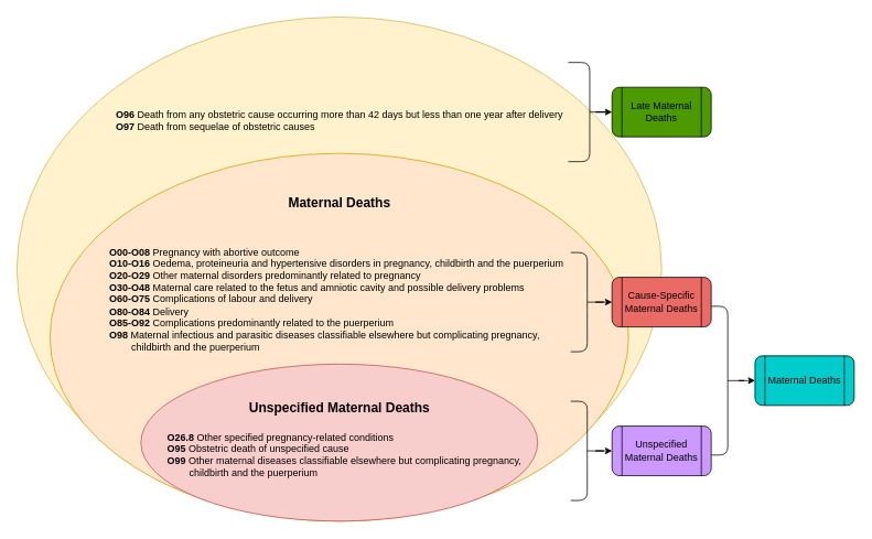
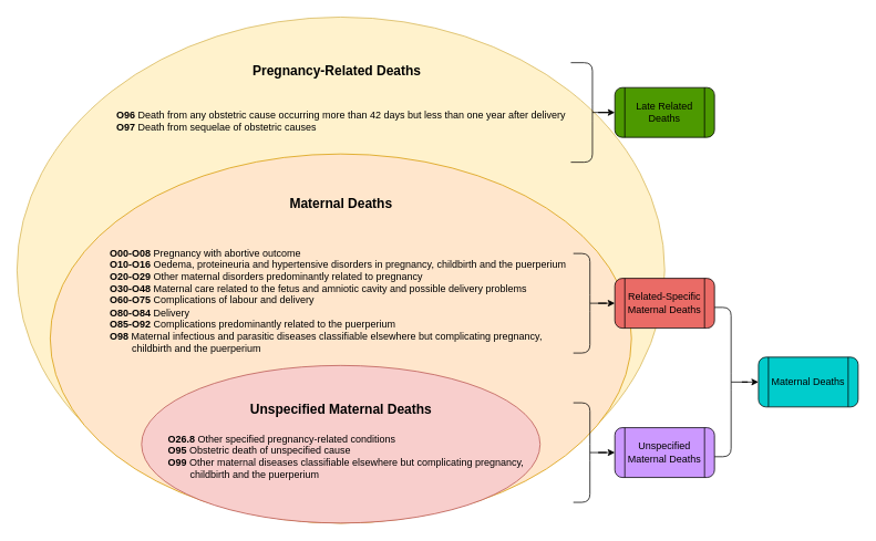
+ <mxCell id="4" value="&lt;b&gt;&lt;font style=&quot;font-size: 16px;&quot;&gt;Pregnancy-Related Deaths&lt;/font&gt;&lt;/b&gt;" style="text;html=1;align=center;verticalAlign=middle;resizable=0;points=[];autosize=1;strokeColor=none;fillColor=none;" parent="1" vertex="1"><mxGeometry x="290" y="70" width="230" height="30" as="geometry" /></mxCell>
- <mxCell id="13" value="Late Maternal Deaths" style="shape=process;whiteSpace=wrap;html=1;backgroundOutline=1;align=center;rounded=1;fillColor=#4D9900;strokeColor=#000000;" parent="1" vertex="1"><mxGeometry x="740" y="105" width="120" height="60" as="geometry" /></mxCell>
+ <mxCell id="13" value="Late Related Deaths" style="shape=process;whiteSpace=wrap;html=1;backgroundOutline=1;align=center;rounded=1;fillColor=#4D9900;strokeColor=#000000;" parent="1" vertex="1"><mxGeometry x="740" y="105" width="120" height="60" as="geometry" /></mxCell>
- <mxCell id="16" value="Cause-Specific Maternal Deaths" style="shape=process;whiteSpace=wrap;html=1;backgroundOutline=1;align=center;rounded=1;fillColor=#EA6B66;strokeColor=#000000;" parent="1" vertex="1"><mxGeometry x="740" y="335" width="120" height="60" as="geometry" /></mxCell>
+ <mxCell id="16" value="Related-Specific Maternal Deaths" style="shape=process;whiteSpace=wrap;html=1;backgroundOutline=1;align=center;rounded=1;fillColor=#EA6B66;strokeColor=#000000;" parent="1" vertex="1"><mxGeometry x="740" y="335" width="120" height="60" as="geometry" /></mxCell>
